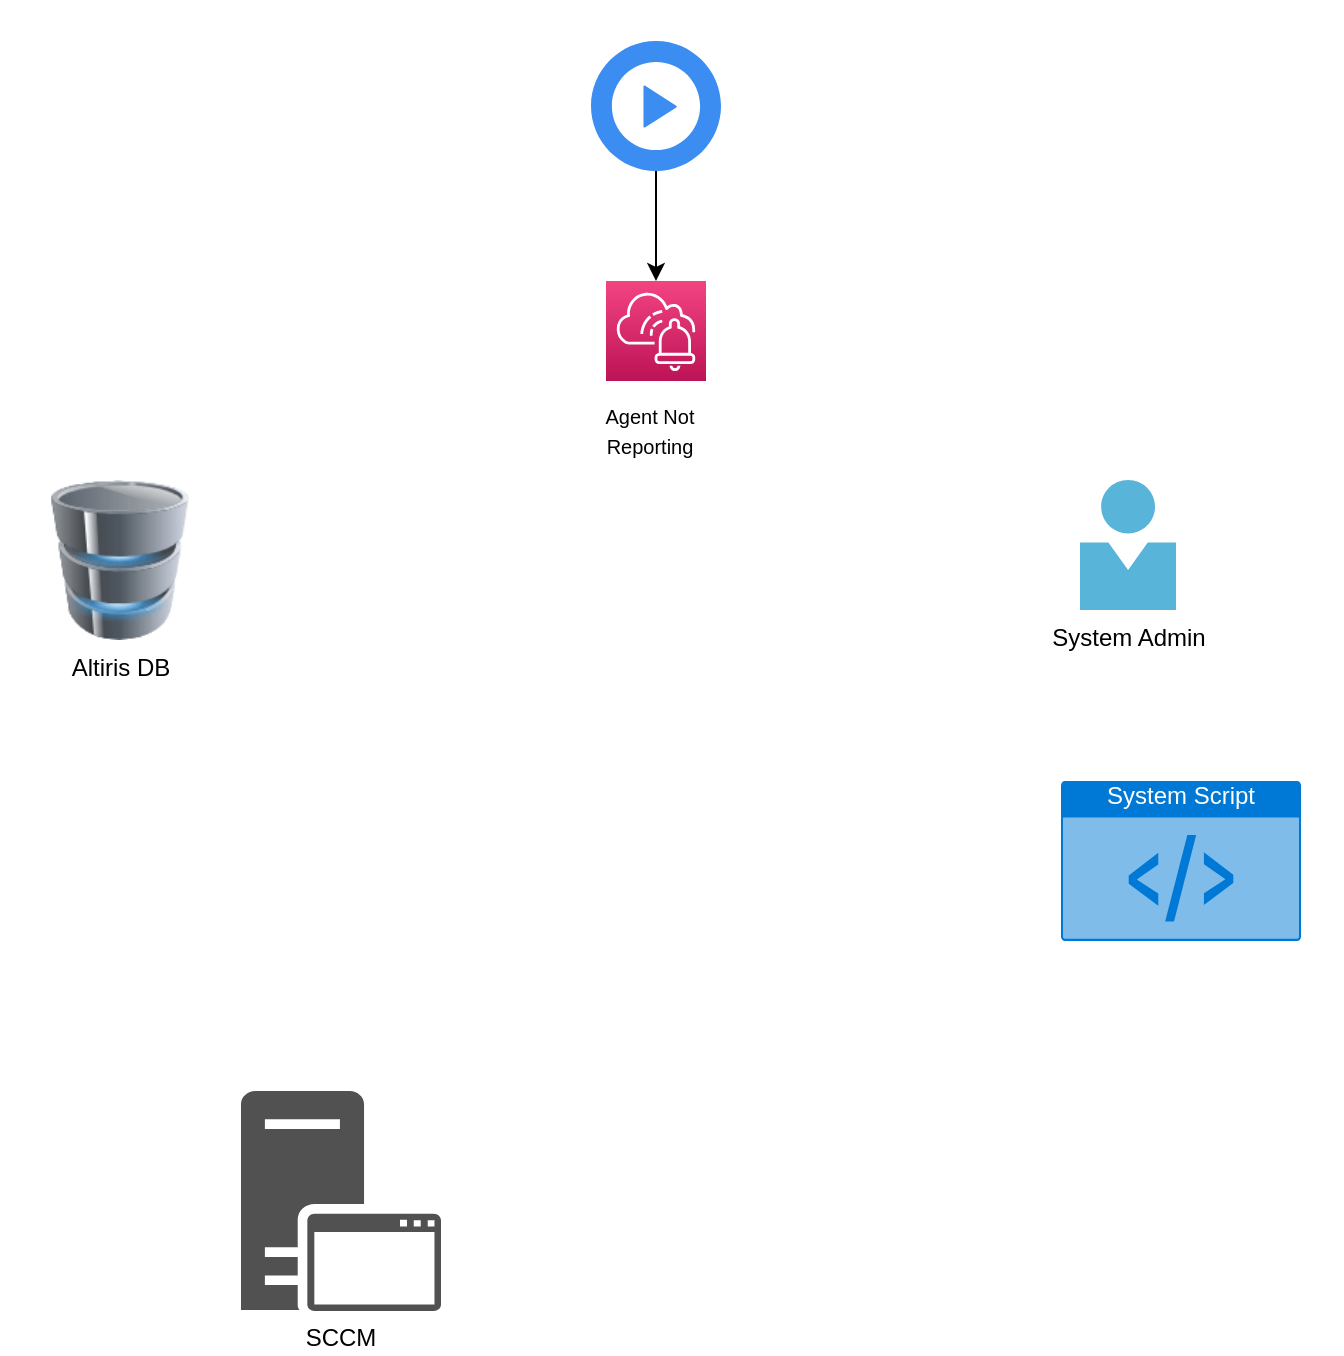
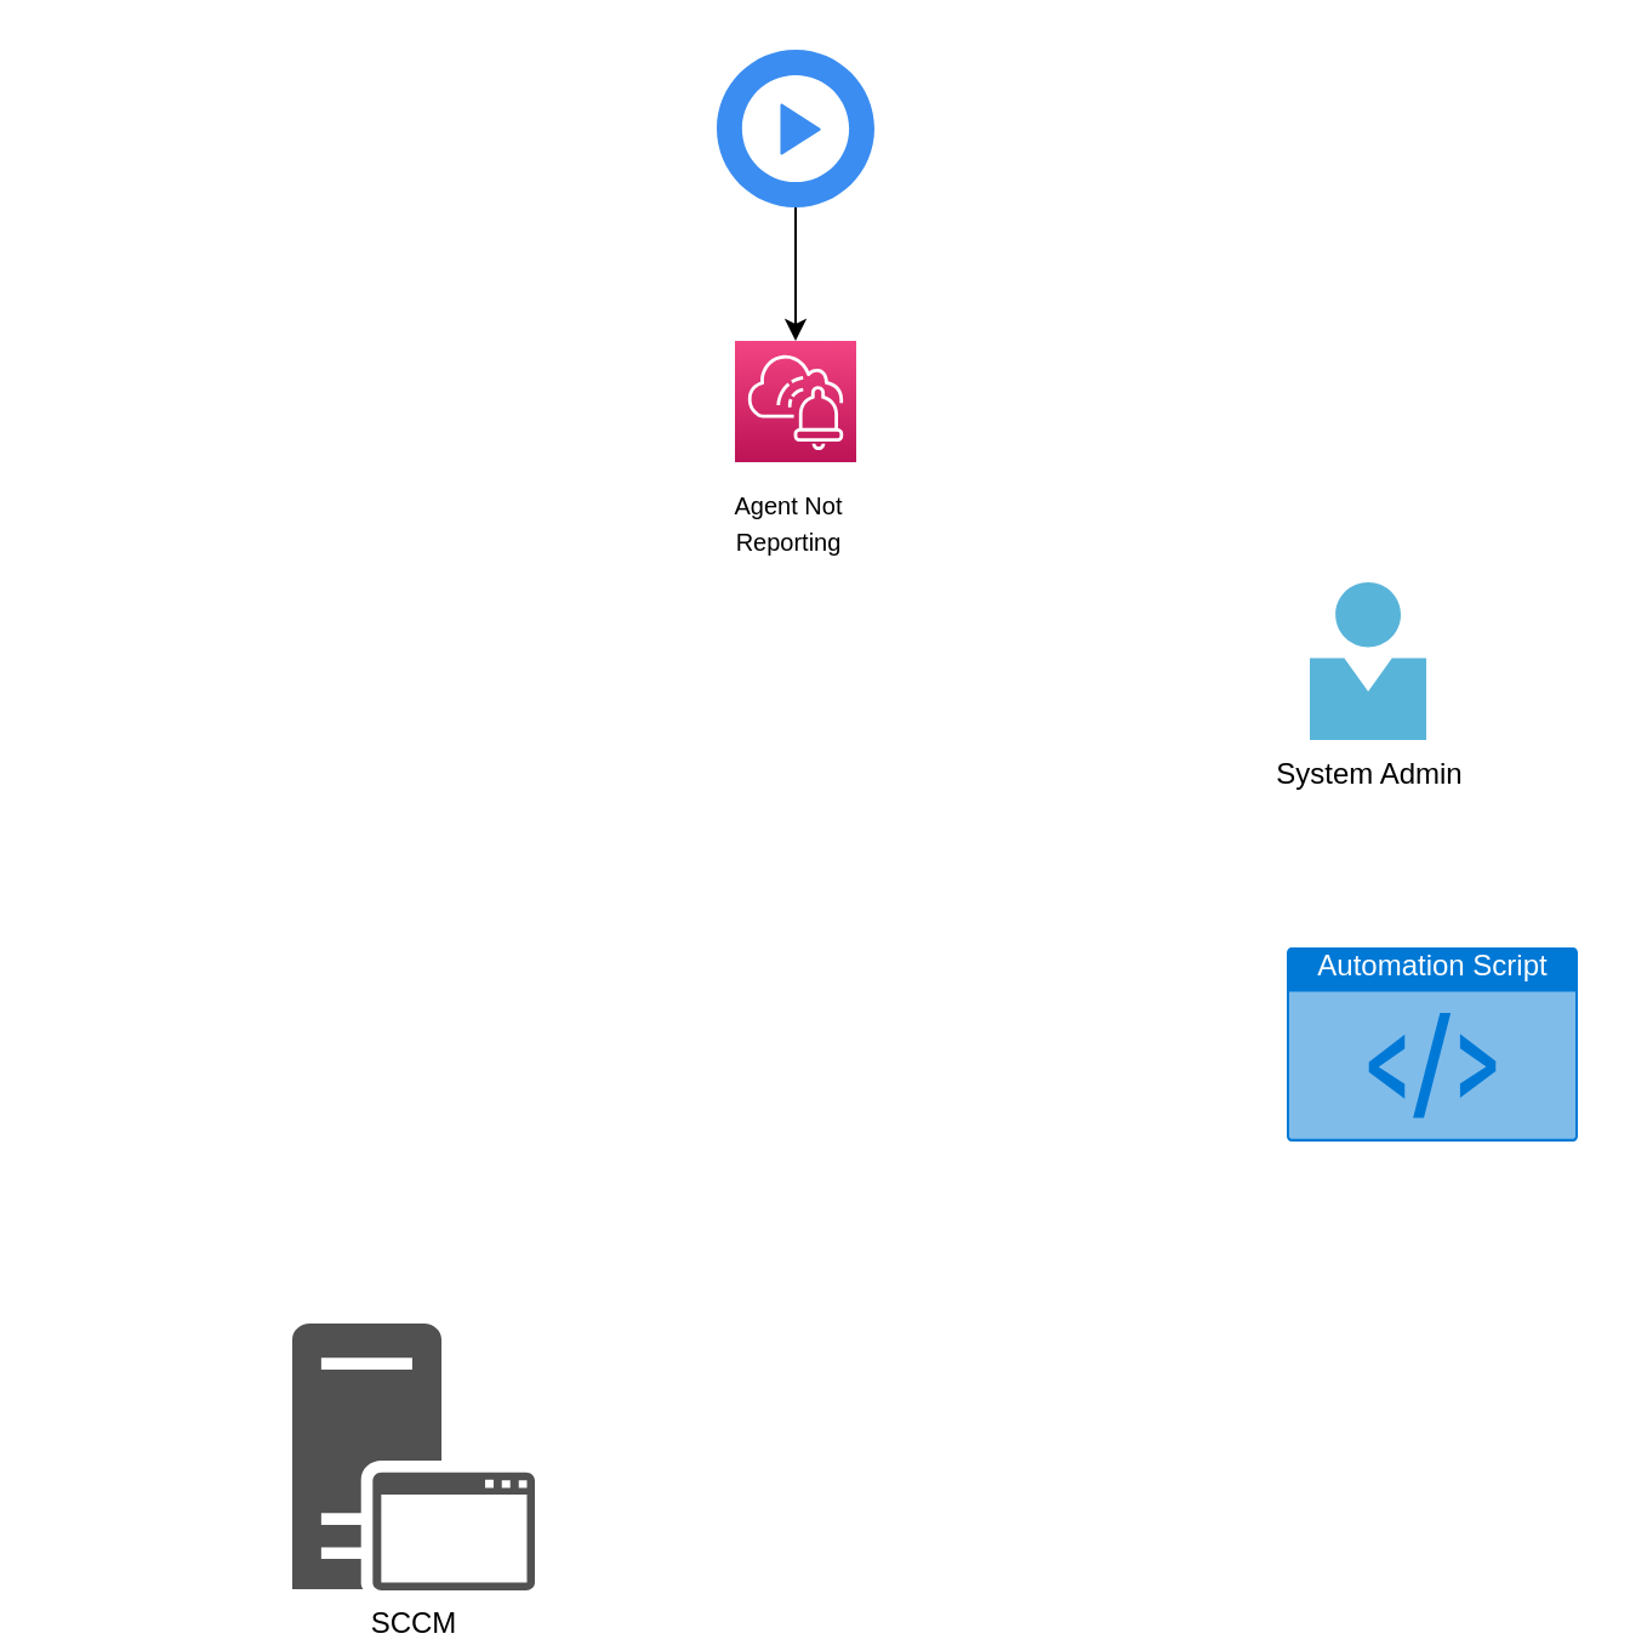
- <mxCell id="2" value="Altiris DB" style="image;html=1;image=img/lib/clip_art/computers/Database_128x128.png" vertex="1" parent="1"><mxGeometry x="20" y="240" width="80" height="80" as="geometry" /></mxCell>
- <mxCell id="5" value="System Script" style="html=1;strokeColor=none;fillColor=#0079D6;labelPosition=center;verticalLabelPosition=middle;verticalAlign=top;align=center;fontSize=12;outlineConnect=0;spacingTop=-6;fontColor=#FFFFFF;sketch=0;shape=mxgraph.sitemap.script;" vertex="1" parent="1"><mxGeometry x="530" y="390" width="120" height="80" as="geometry" /></mxCell>
+ <mxCell id="5" value="Automation Script" style="html=1;strokeColor=none;fillColor=#0079D6;labelPosition=center;verticalLabelPosition=middle;verticalAlign=top;align=center;fontSize=12;outlineConnect=0;spacingTop=-6;fontColor=#FFFFFF;sketch=0;shape=mxgraph.sitemap.script;" vertex="1" parent="1"><mxGeometry x="530" y="390" width="120" height="80" as="geometry" /></mxCell>
